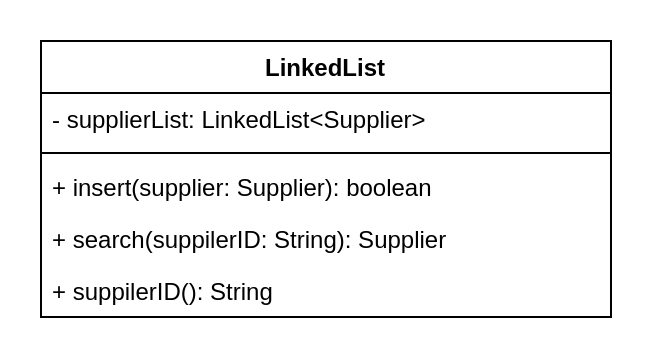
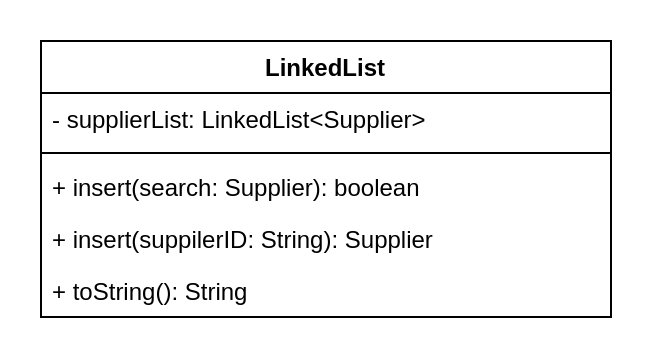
- <mxCell id="5" value="+ insert(supplier: Supplier): boolean" style="text;strokeColor=none;fillColor=none;align=left;verticalAlign=top;spacingLeft=4;spacingRight=4;overflow=hidden;rotatable=0;points=[[0,0.5],[1,0.5]];portConstraint=eastwest;" vertex="1" parent="2"><mxGeometry y="60" width="285" height="26" as="geometry" /></mxCell>
+ <mxCell id="5" value="+ insert(search: Supplier): boolean" style="text;strokeColor=none;fillColor=none;align=left;verticalAlign=top;spacingLeft=4;spacingRight=4;overflow=hidden;rotatable=0;points=[[0,0.5],[1,0.5]];portConstraint=eastwest;" vertex="1" parent="2"><mxGeometry y="60" width="285" height="26" as="geometry" /></mxCell>
- <mxCell id="6" value="+ search(suppilerID: String): Supplier" style="text;strokeColor=none;fillColor=none;align=left;verticalAlign=top;spacingLeft=4;spacingRight=4;overflow=hidden;rotatable=0;points=[[0,0.5],[1,0.5]];portConstraint=eastwest;" vertex="1" parent="2"><mxGeometry y="86" width="285" height="26" as="geometry" /></mxCell>
+ <mxCell id="6" value="+ insert(suppilerID: String): Supplier" style="text;strokeColor=none;fillColor=none;align=left;verticalAlign=top;spacingLeft=4;spacingRight=4;overflow=hidden;rotatable=0;points=[[0,0.5],[1,0.5]];portConstraint=eastwest;" vertex="1" parent="2"><mxGeometry y="86" width="285" height="26" as="geometry" /></mxCell>
- <mxCell id="7" value="+ suppilerID(): String" style="text;strokeColor=none;fillColor=none;align=left;verticalAlign=top;spacingLeft=4;spacingRight=4;overflow=hidden;rotatable=0;points=[[0,0.5],[1,0.5]];portConstraint=eastwest;" vertex="1" parent="2"><mxGeometry y="112" width="285" height="26" as="geometry" /></mxCell>
+ <mxCell id="7" value="+ toString(): String" style="text;strokeColor=none;fillColor=none;align=left;verticalAlign=top;spacingLeft=4;spacingRight=4;overflow=hidden;rotatable=0;points=[[0,0.5],[1,0.5]];portConstraint=eastwest;" vertex="1" parent="2"><mxGeometry y="112" width="285" height="26" as="geometry" /></mxCell>
